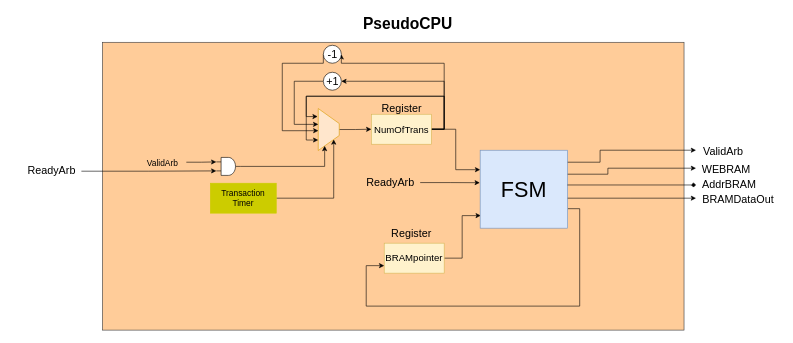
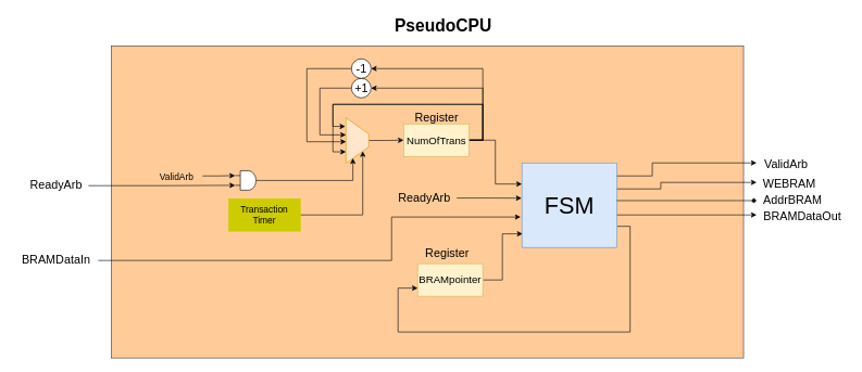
- <mxCell id="18" value="-1" style="ellipse;whiteSpace=wrap;html=1;aspect=fixed;strokeColor=#000000;fontSize=18;fillColor=#FFFFFF;" vertex="1" parent="1"><mxGeometry x="538.52" y="75" width="30" height="30" as="geometry" /></mxCell>
+ <mxCell id="18" value="-1" style="ellipse;whiteSpace=wrap;html=1;aspect=fixed;strokeColor=#000000;fontSize=18;fillColor=#FFFFFF;" vertex="1" parent="1"><mxGeometry x="538.52" y="90" width="30" height="30" as="geometry" /></mxCell>
+ <mxCell id="30" style="edgeStyle=orthogonalEdgeStyle;rounded=0;orthogonalLoop=1;jettySize=auto;html=1;entryX=-0.014;entryY=0.64;entryDx=0;entryDy=0;fontSize=18;entryPerimeter=0;" edge="1" parent="1" source="31" target="29"><mxGeometry relative="1" as="geometry"><Array as="points"><mxPoint x="600" y="400" /><mxPoint x="600" y="333" /></Array></mxGeometry></mxCell>
+ <mxCell id="31" value="&lt;font style=&quot;font-size: 18px;&quot;&gt;BRAMDataIn&lt;/font&gt;" style="text;html=1;align=center;verticalAlign=middle;resizable=0;points=[];autosize=1;strokeColor=none;fillColor=none;fontSize=14;" vertex="1" parent="1"><mxGeometry x="20" y="380" width="130" height="40" as="geometry" /></mxCell>
